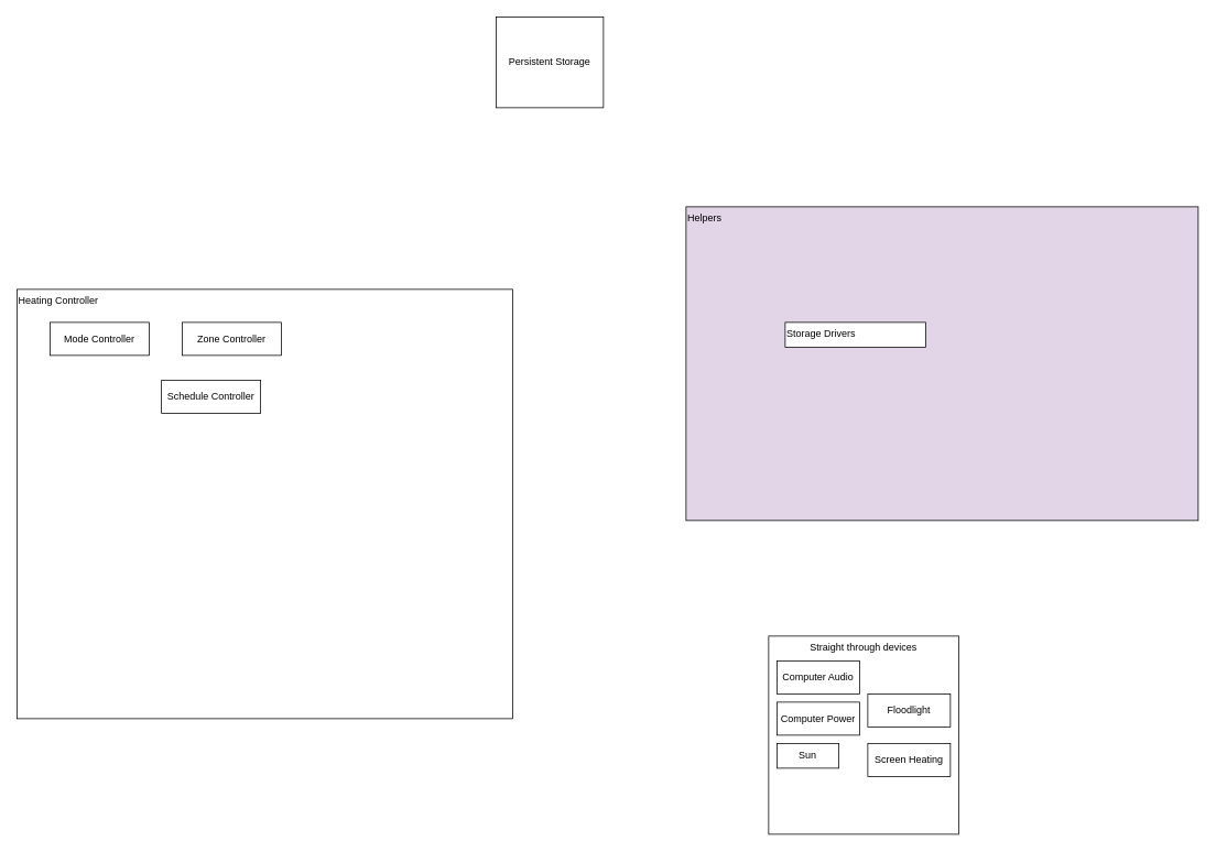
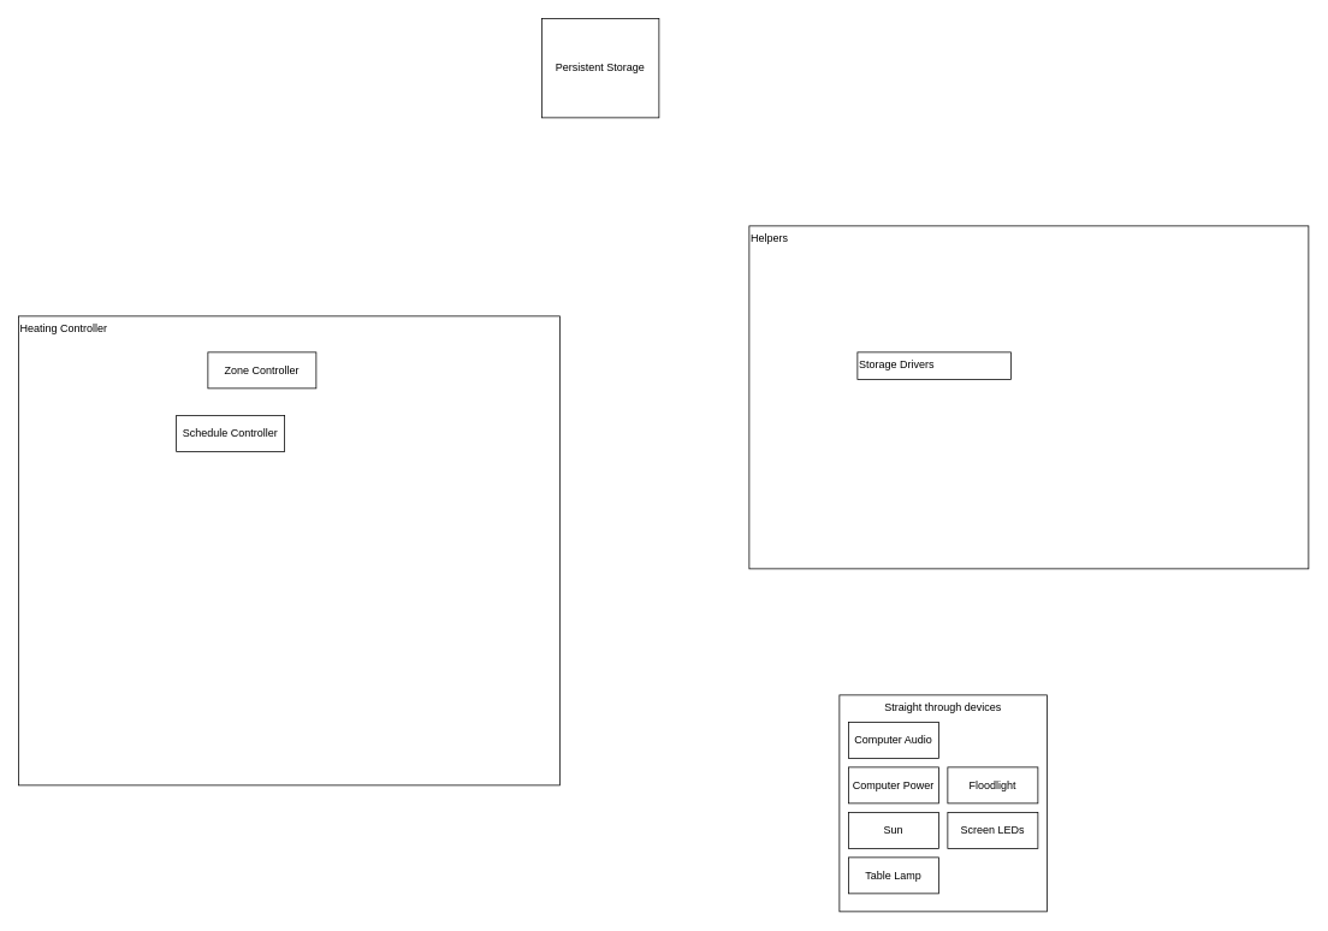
- <mxCell id="14" value="Mode Controller" style="rounded=0;whiteSpace=wrap;html=1;align=center;verticalAlign=middle;" vertex="1" parent="1"><mxGeometry x="60" y="390" width="120" height="40" as="geometry" /></mxCell>
- <mxCell id="15" value="Zone Controller" style="rounded=0;whiteSpace=wrap;html=1;align=center;verticalAlign=middle;" vertex="1" parent="1"><mxGeometry x="220" y="390" width="120" height="40" as="geometry" /></mxCell>
+ <mxCell id="15" value="Zone Controller" style="rounded=0;whiteSpace=wrap;html=1;align=center;verticalAlign=middle;" vertex="1" parent="1"><mxGeometry x="230" y="390" width="120" height="40" as="geometry" /></mxCell>
- <mxCell id="3" value="Helpers" style="rounded=0;whiteSpace=wrap;html=1;verticalAlign=top;align=left;fillColor=#e1d5e7;" vertex="1" parent="1"><mxGeometry x="830" y="250" width="620" height="380" as="geometry" /></mxCell>
+ <mxCell id="3" value="Helpers" style="rounded=0;whiteSpace=wrap;html=1;verticalAlign=top;align=left;" vertex="1" parent="1"><mxGeometry x="830" y="250" width="620" height="380" as="geometry" /></mxCell>
- <mxCell id="11" value="Floodlight" style="rounded=0;whiteSpace=wrap;html=1;align=center;verticalAlign=middle;" vertex="1" parent="5"><mxGeometry x="120" y="70" width="100" height="40" as="geometry" /></mxCell>
+ <mxCell id="11" value="Floodlight" style="rounded=0;whiteSpace=wrap;html=1;align=center;verticalAlign=middle;" vertex="1" parent="5"><mxGeometry x="120" y="80" width="100" height="40" as="geometry" /></mxCell>
- <mxCell id="9" value="Sun" style="rounded=0;whiteSpace=wrap;html=1;align=center;verticalAlign=middle;" vertex="1" parent="5"><mxGeometry x="10" y="130" width="75" height="30" as="geometry" /></mxCell>
+ <mxCell id="9" value="Sun" style="rounded=0;whiteSpace=wrap;html=1;align=center;verticalAlign=middle;" vertex="1" parent="5"><mxGeometry x="10" y="130" width="100" height="40" as="geometry" /></mxCell>
- <mxCell id="10" value="Screen Heating" style="rounded=0;whiteSpace=wrap;html=1;align=center;verticalAlign=middle;" vertex="1" parent="5"><mxGeometry x="120" y="130" width="100" height="40" as="geometry" /></mxCell>
+ <mxCell id="10" value="Screen LEDs" style="rounded=0;whiteSpace=wrap;html=1;align=center;verticalAlign=middle;" vertex="1" parent="5"><mxGeometry x="120" y="130" width="100" height="40" as="geometry" /></mxCell>
+ <mxCell id="12" value="Table Lamp" style="rounded=0;whiteSpace=wrap;html=1;align=center;verticalAlign=middle;" vertex="1" parent="5"><mxGeometry x="10" y="180" width="100" height="40" as="geometry" /></mxCell>
